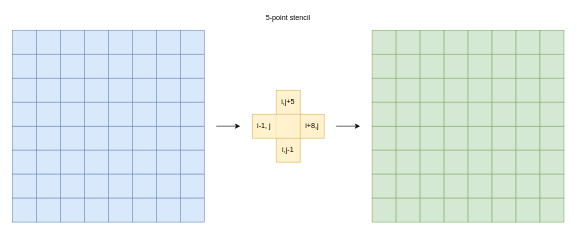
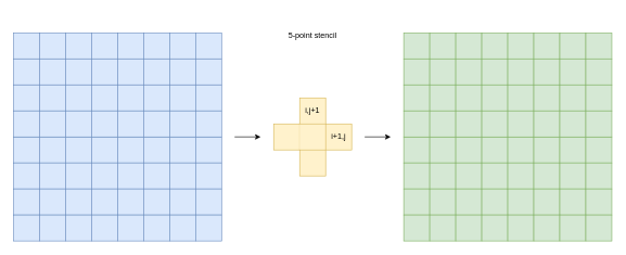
- <mxCell id="37" value="5-point stencil" style="text;html=1;strokeColor=none;fillColor=none;align=center;verticalAlign=middle;whiteSpace=wrap;rounded=0;" parent="1" vertex="1"><mxGeometry x="420" y="20" width="120" height="20" as="geometry" /></mxCell>
+ <mxCell id="37" value="5-point stencil" style="text;html=1;strokeColor=none;fillColor=none;align=center;verticalAlign=middle;whiteSpace=wrap;rounded=0;" parent="1" vertex="1"><mxGeometry x="420" y="45" width="120" height="20" as="geometry" /></mxCell>
- <mxCell id="138" value="i,j+5" style="text;html=1;align=center;verticalAlign=middle;whiteSpace=wrap;rounded=0;" vertex="1" parent="1"><mxGeometry x="460" y="160" width="40" height="20" as="geometry" /></mxCell>
+ <mxCell id="138" value="i,j+1" style="text;html=1;align=center;verticalAlign=middle;whiteSpace=wrap;rounded=0;" vertex="1" parent="1"><mxGeometry x="460" y="160" width="40" height="20" as="geometry" /></mxCell>
- <mxCell id="141" value="i-1, j" style="text;html=1;align=center;verticalAlign=middle;whiteSpace=wrap;rounded=0;" vertex="1" parent="1"><mxGeometry x="420" y="200" width="40" height="20" as="geometry" /></mxCell>
- <mxCell id="140" value="i+8,j" style="text;html=1;align=center;verticalAlign=middle;whiteSpace=wrap;rounded=0;" vertex="1" parent="1"><mxGeometry x="500" y="200" width="40" height="20" as="geometry" /></mxCell>
+ <mxCell id="140" value="i+1,j" style="text;html=1;align=center;verticalAlign=middle;whiteSpace=wrap;rounded=0;" vertex="1" parent="1"><mxGeometry x="500" y="200" width="40" height="20" as="geometry" /></mxCell>
- <mxCell id="139" value="i,j-1" style="text;html=1;align=center;verticalAlign=middle;whiteSpace=wrap;rounded=0;" vertex="1" parent="1"><mxGeometry x="460" y="240" width="40" height="20" as="geometry" /></mxCell>
